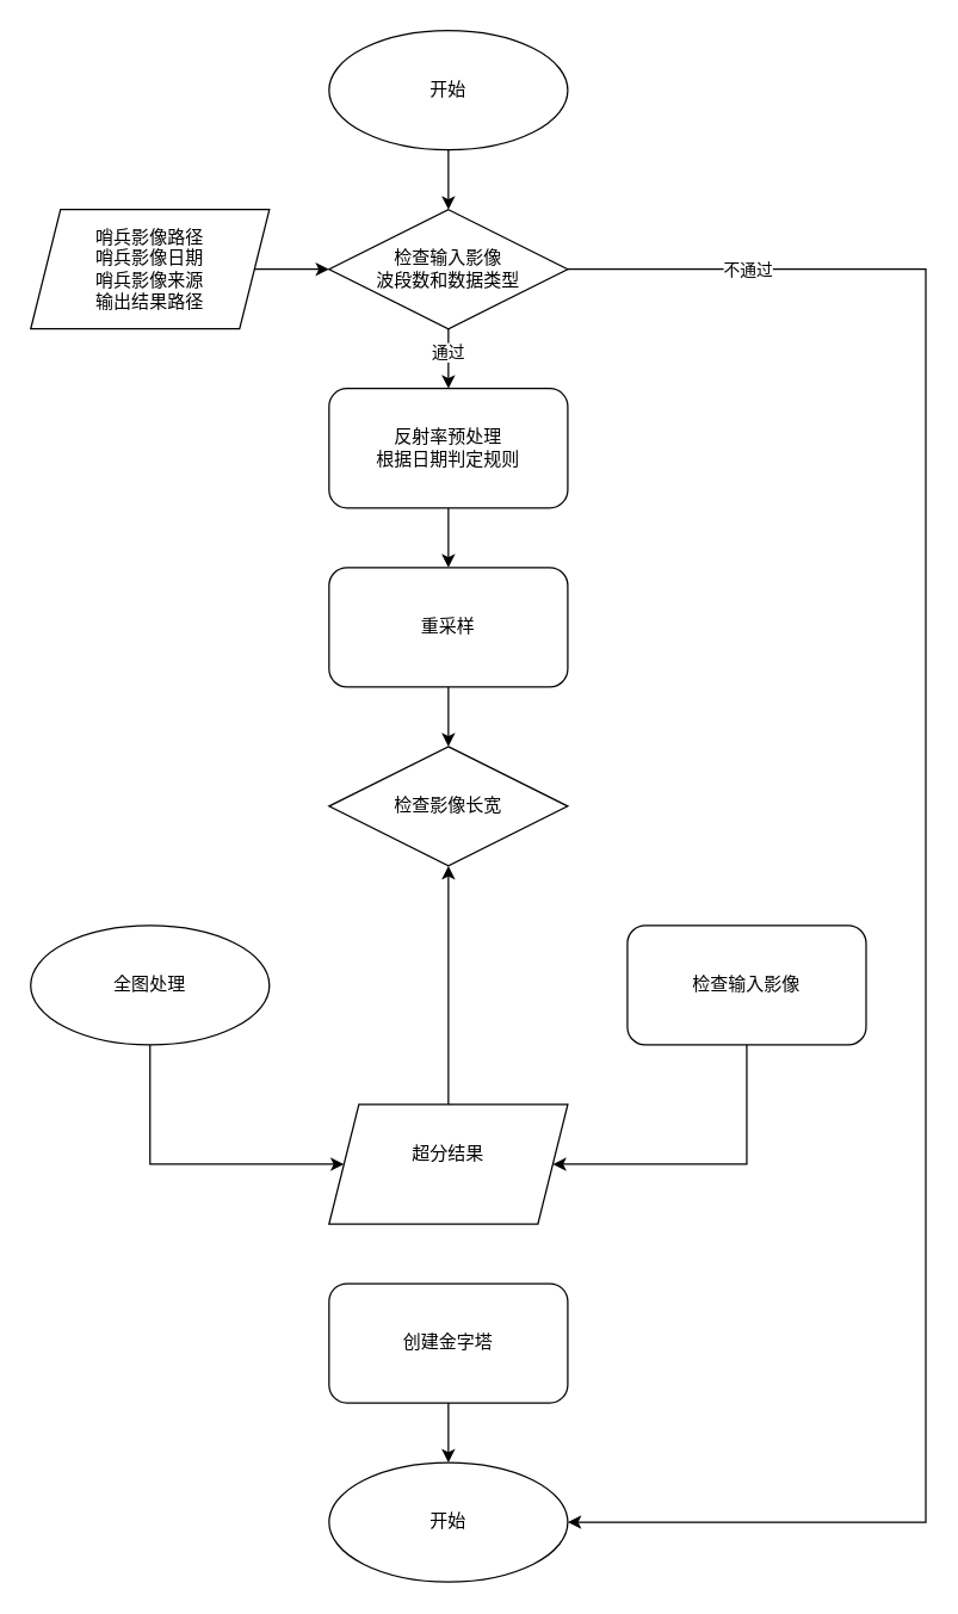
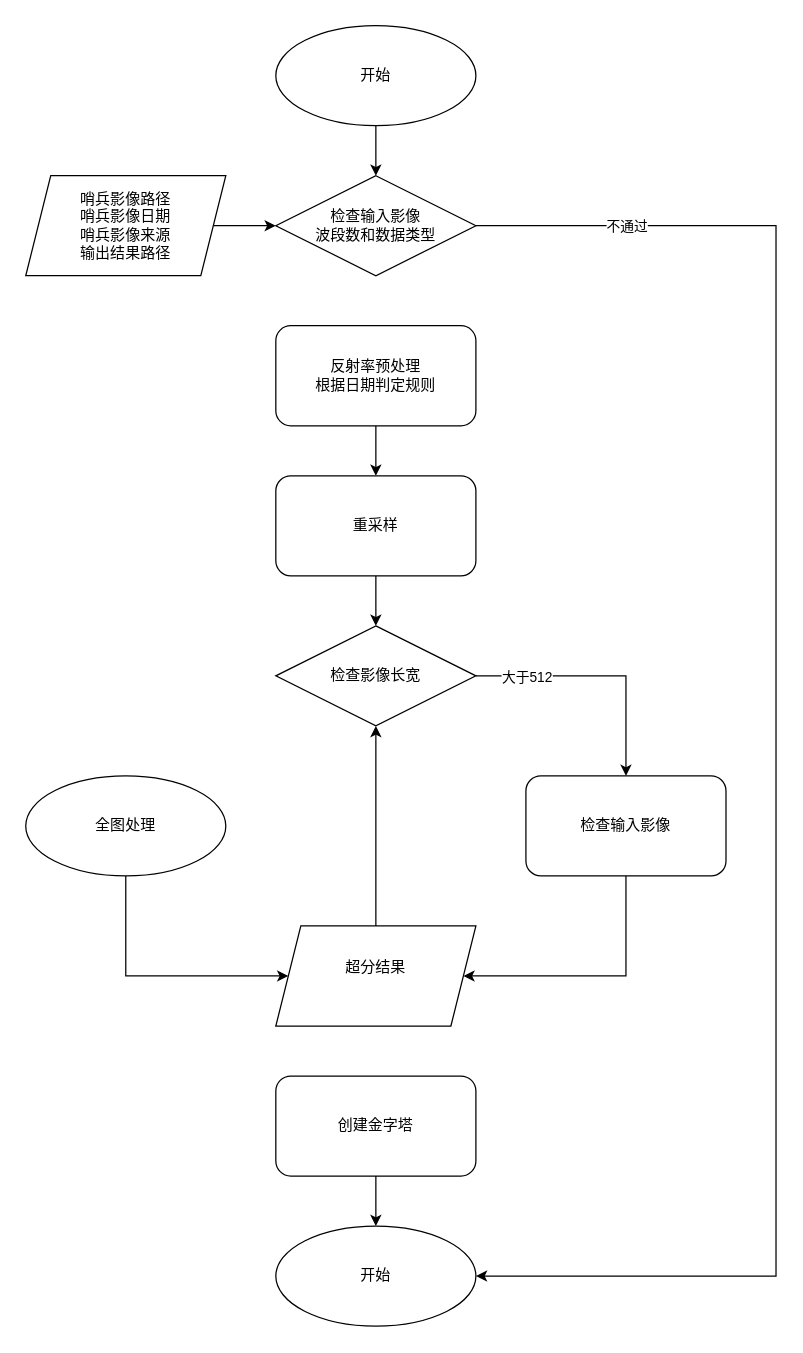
- <mxCell id="4" style="edgeStyle=orthogonalEdgeStyle;rounded=0;orthogonalLoop=1;jettySize=auto;html=1;entryX=0.5;entryY=0;entryDx=0;entryDy=0;" edge="1" parent="1" source="8" target="17"><mxGeometry relative="1" as="geometry" /></mxCell>
- <mxCell id="5" value="通过" style="edgeLabel;html=1;align=center;verticalAlign=middle;resizable=0;points=[];" vertex="1" connectable="0" parent="4"><mxGeometry x="-0.25" y="-1" relative="1" as="geometry"><mxPoint as="offset" /></mxGeometry></mxCell>
+ <mxCell id="9" style="edgeStyle=orthogonalEdgeStyle;rounded=0;orthogonalLoop=1;jettySize=auto;html=1;" edge="1" parent="1" source="11" target="15"><mxGeometry relative="1" as="geometry" /></mxCell>
+ <mxCell id="10" value="大于512" style="edgeLabel;html=1;align=center;verticalAlign=middle;resizable=0;points=[];" vertex="1" connectable="0" parent="9"><mxGeometry x="0.222" y="-1" relative="1" as="geometry"><mxPoint x="-79" y="-2" as="offset" /></mxGeometry></mxCell>
